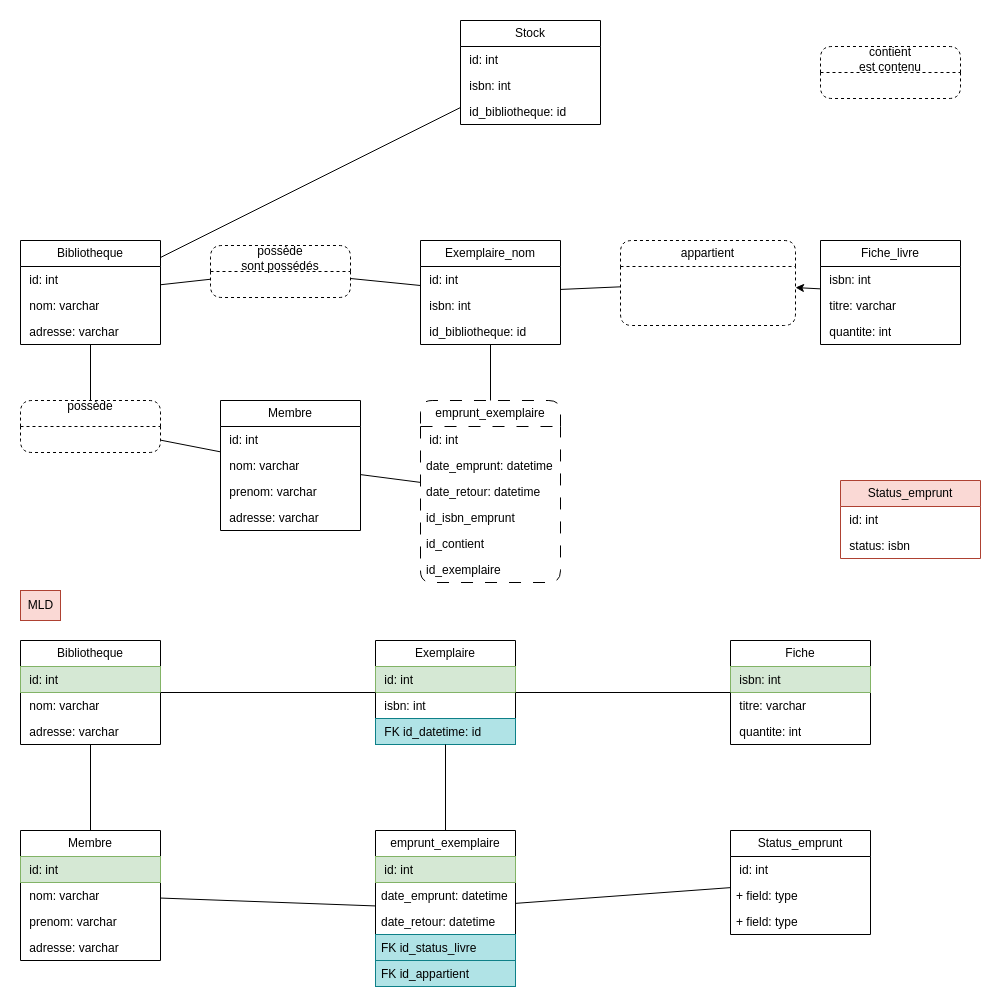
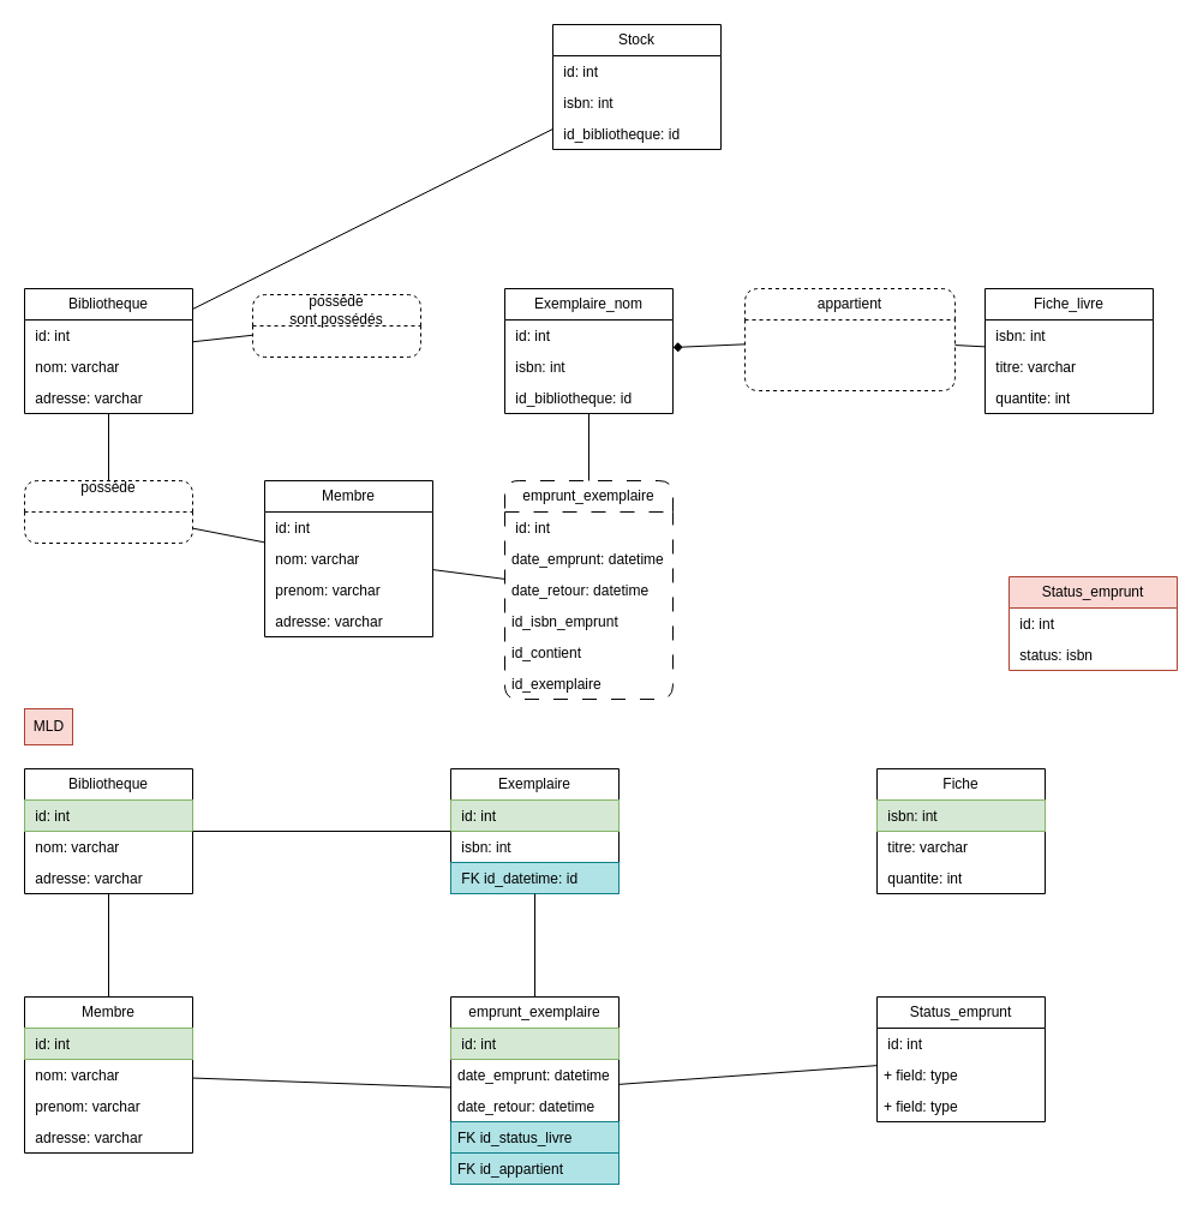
- <mxCell id="78" value="contient&lt;div&gt;est contenu&lt;/div&gt;" style="swimlane;fontStyle=0;childLayout=stackLayout;horizontal=1;startSize=26;fillColor=none;horizontalStack=0;resizeParent=1;resizeParentMax=0;resizeLast=0;collapsible=1;marginBottom=0;whiteSpace=wrap;html=1;rounded=1;dashed=1;" vertex="1" parent="1"><mxGeometry x="820" y="46" width="140" height="52" as="geometry" /></mxCell>
- <mxCell id="32" value="" style="endArrow=none;html=1;rounded=0;" edge="1" parent="1" source="6" target="22"><mxGeometry width="50" height="50" relative="1" as="geometry"><mxPoint x="230" y="285" as="sourcePoint" /><mxPoint x="170" y="293" as="targetPoint" /></mxGeometry></mxCell>
- <mxCell id="34" value="" style="endArrow=classic;html=1;rounded=0;" edge="1" parent="1" source="10" target="23"><mxGeometry width="50" height="50" relative="1" as="geometry"><mxPoint x="250" y="305" as="sourcePoint" /><mxPoint x="190" y="313" as="targetPoint" /></mxGeometry></mxCell>
+ <mxCell id="34" value="" style="endArrow=none;html=1;rounded=0;" edge="1" parent="1" source="10" target="23"><mxGeometry width="50" height="50" relative="1" as="geometry"><mxPoint x="250" y="305" as="sourcePoint" /><mxPoint x="190" y="313" as="targetPoint" /></mxGeometry></mxCell>
- <mxCell id="33" value="" style="endArrow=none;html=1;rounded=0;" edge="1" parent="1" source="23" target="6"><mxGeometry width="50" height="50" relative="1" as="geometry"><mxPoint x="240" y="295" as="sourcePoint" /><mxPoint x="180" y="303" as="targetPoint" /></mxGeometry></mxCell>
+ <mxCell id="33" value="" style="endArrow=diamond;html=1;rounded=0;" edge="1" parent="1" source="23" target="6"><mxGeometry width="50" height="50" relative="1" as="geometry"><mxPoint x="240" y="295" as="sourcePoint" /><mxPoint x="180" y="303" as="targetPoint" /></mxGeometry></mxCell>
- <mxCell id="65" value="" style="endArrow=none;html=1;rounded=0;" edge="1" parent="1" source="56" target="41"><mxGeometry width="50" height="50" relative="1" as="geometry"><mxPoint x="640" y="493" as="sourcePoint" /><mxPoint x="580" y="490" as="targetPoint" /></mxGeometry></mxCell>
